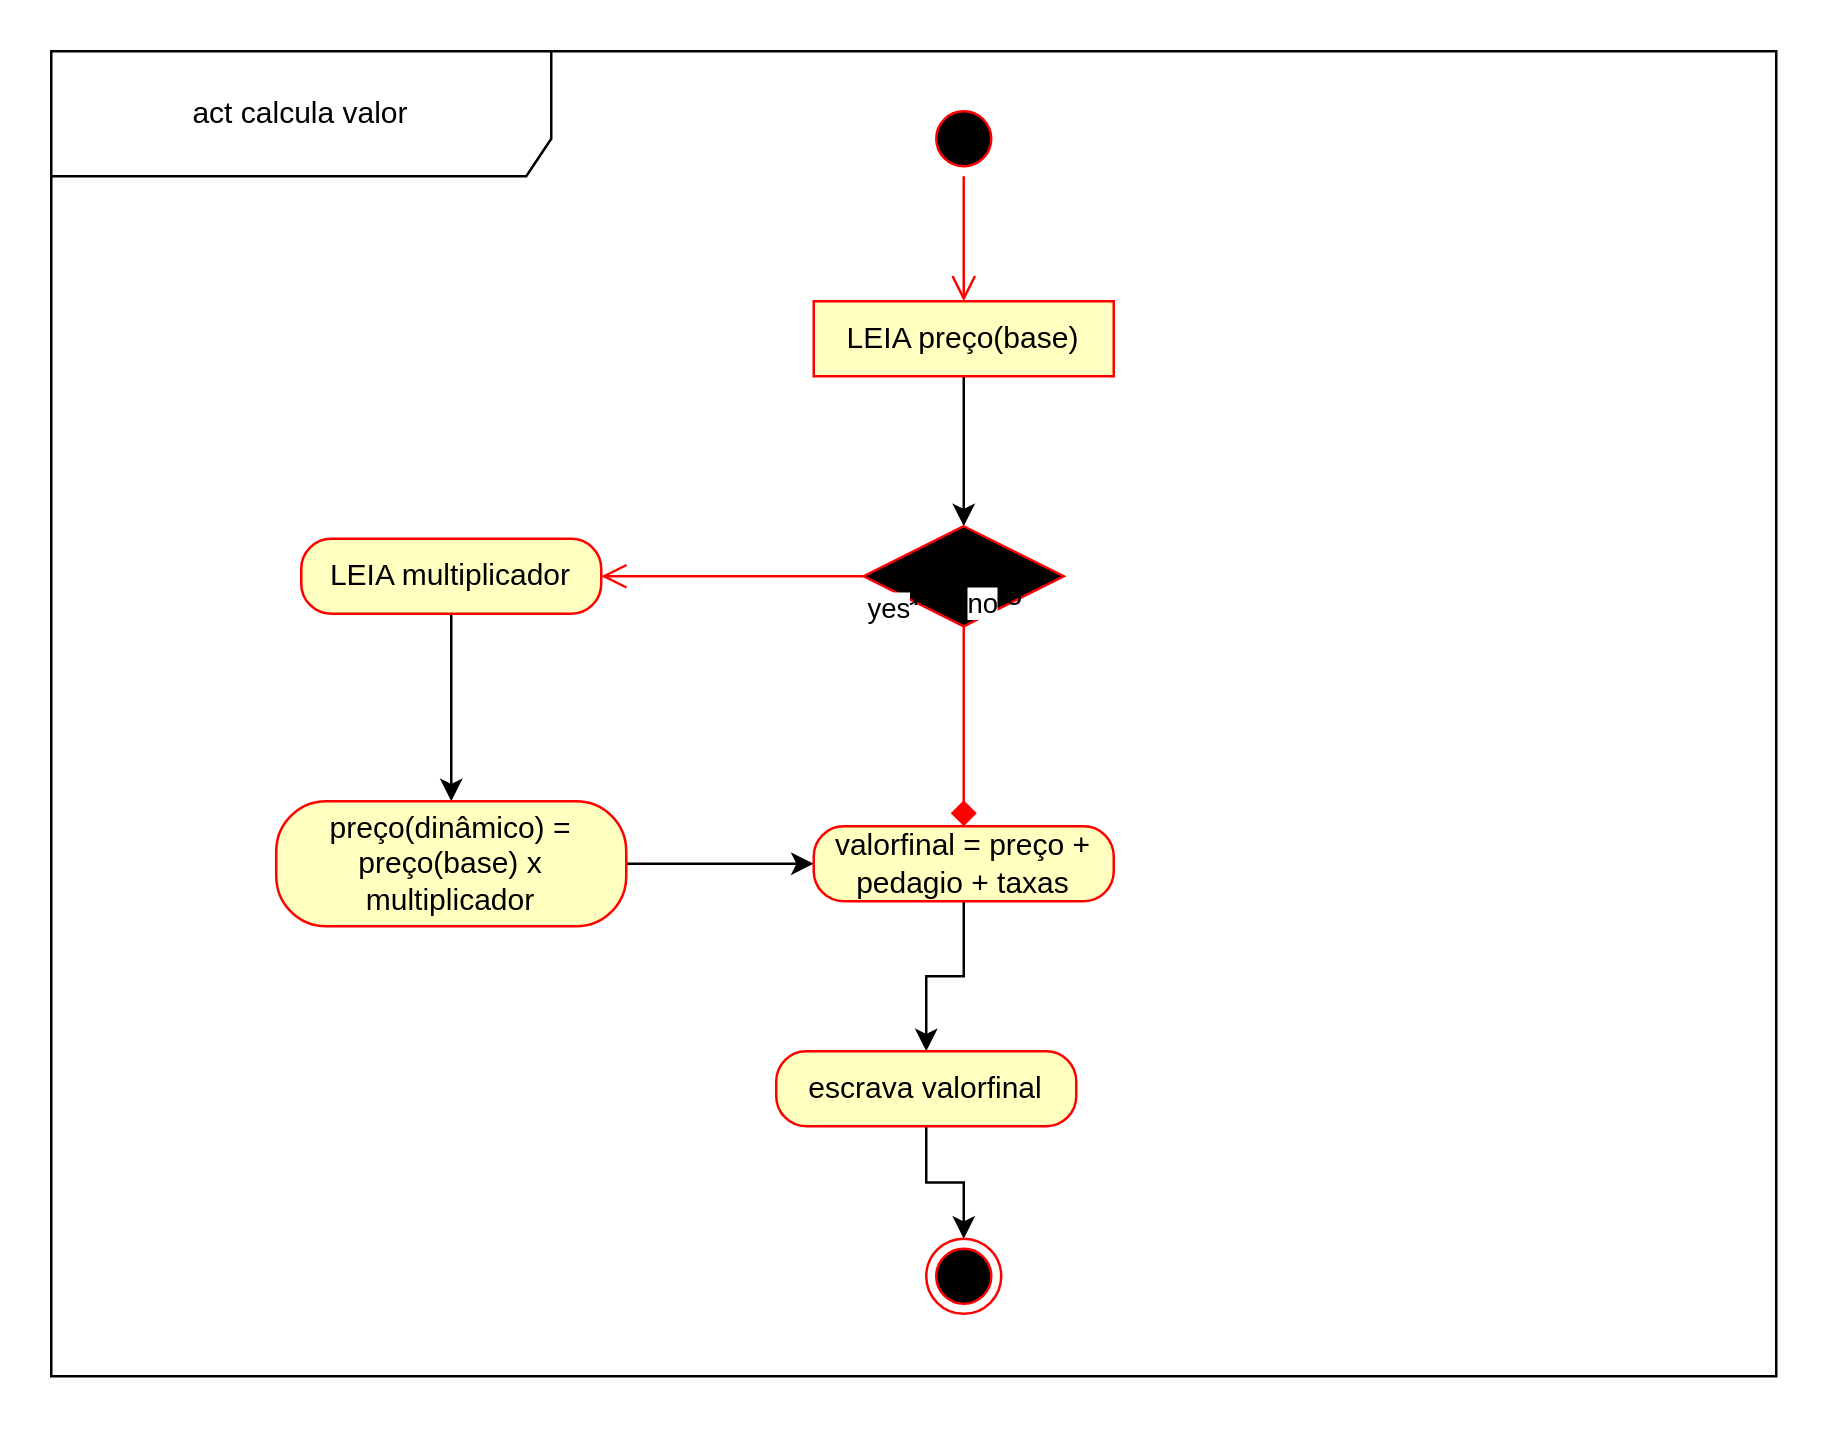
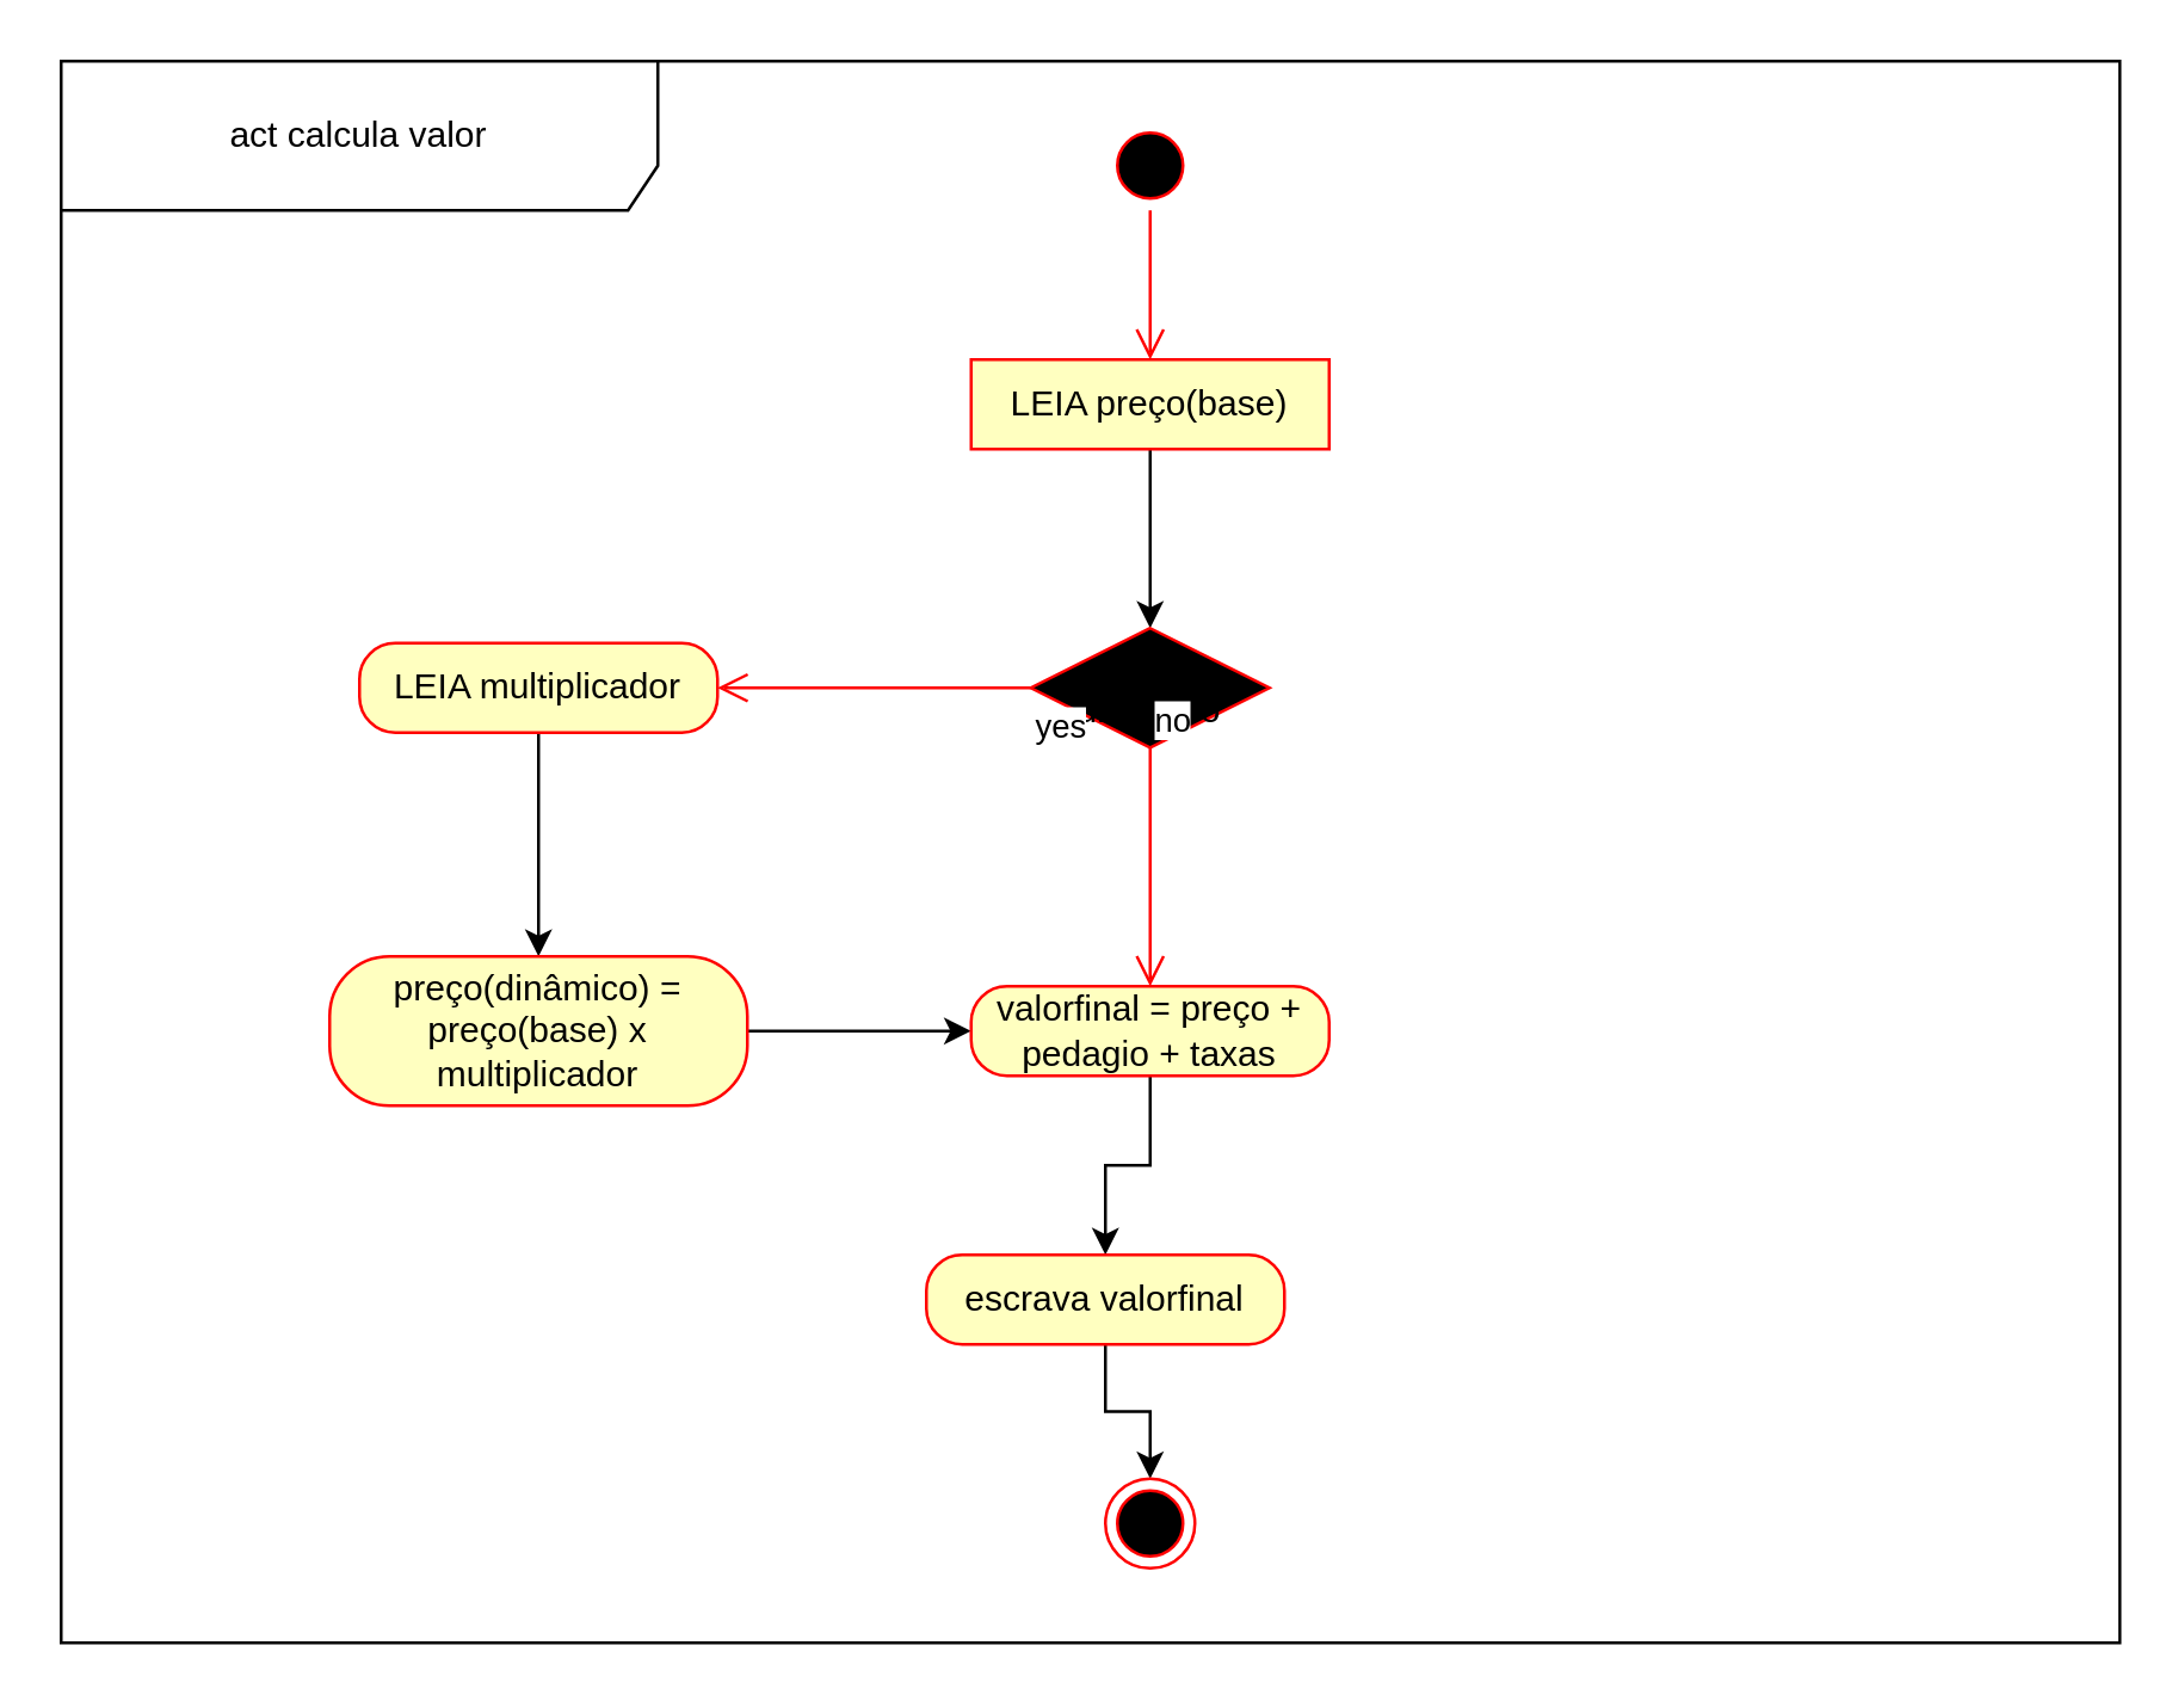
- <mxCell id="8" value="no" style="edgeStyle=orthogonalEdgeStyle;html=1;align=left;verticalAlign=bottom;endArrow=diamond;endSize=8;strokeColor=#ff0000;" edge="1" source="7" parent="1" target="15"><mxGeometry x="-1" relative="1" as="geometry"><mxPoint x="520" y="230" as="targetPoint" /></mxGeometry></mxCell>
+ <mxCell id="8" value="no" style="edgeStyle=orthogonalEdgeStyle;html=1;align=left;verticalAlign=bottom;endArrow=open;endSize=8;strokeColor=#ff0000;" edge="1" source="7" parent="1" target="15"><mxGeometry x="-1" relative="1" as="geometry"><mxPoint x="520" y="230" as="targetPoint" /></mxGeometry></mxCell>
